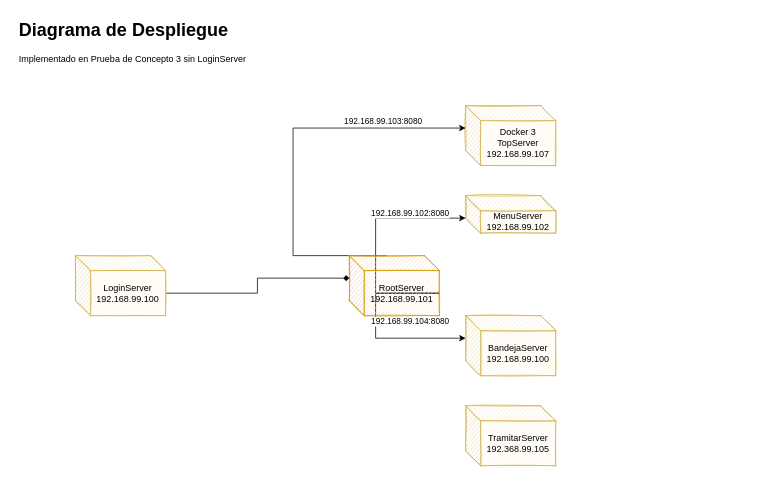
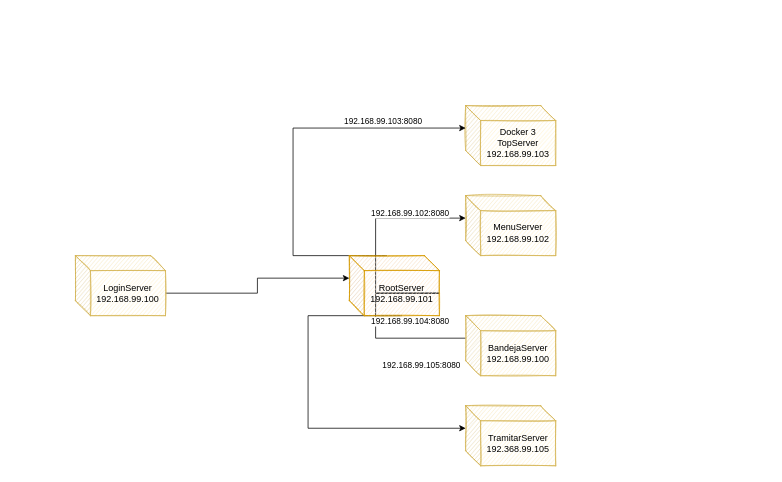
- <mxCell id="15" value="&lt;h1&gt;Diagrama de Despliegue&lt;/h1&gt;&lt;p&gt;Implementado en Prueba de Concepto 3 sin LoginServer&lt;/p&gt;" style="text;html=1;strokeColor=none;fillColor=none;spacing=5;spacingTop=-20;whiteSpace=wrap;overflow=hidden;rounded=0;" parent="1" vertex="1"><mxGeometry x="20" y="20" width="1000" height="80" as="geometry" /></mxCell>
- <mxCell id="3" value="Docker 3&lt;br&gt;TopServer&lt;br&gt;192.168.99.107" style="shape=cube;whiteSpace=wrap;html=1;boundedLbl=1;backgroundOutline=1;darkOpacity=0.05;darkOpacity2=0.1;sketch=1;fillColor=#fff2cc;strokeColor=#d6b656;" parent="1" vertex="1"><mxGeometry x="620" y="140" width="120" height="80" as="geometry" /></mxCell>
+ <mxCell id="3" value="Docker 3&lt;br&gt;TopServer&lt;br&gt;192.168.99.103" style="shape=cube;whiteSpace=wrap;html=1;boundedLbl=1;backgroundOutline=1;darkOpacity=0.05;darkOpacity2=0.1;sketch=1;fillColor=#fff2cc;strokeColor=#d6b656;" parent="1" vertex="1"><mxGeometry x="620" y="140" width="120" height="80" as="geometry" /></mxCell>
- <mxCell id="2" value="MenuServer&lt;br&gt;192.168.99.102" style="shape=cube;whiteSpace=wrap;html=1;boundedLbl=1;backgroundOutline=1;darkOpacity=0.05;darkOpacity2=0.1;sketch=1;fillColor=#fff2cc;strokeColor=#d6b656;" parent="1" vertex="1"><mxGeometry x="620" y="260" width="120" height="50" as="geometry" /></mxCell>
+ <mxCell id="2" value="MenuServer&lt;br&gt;192.168.99.102" style="shape=cube;whiteSpace=wrap;html=1;boundedLbl=1;backgroundOutline=1;darkOpacity=0.05;darkOpacity2=0.1;sketch=1;fillColor=#fff2cc;strokeColor=#d6b656;" parent="1" vertex="1"><mxGeometry x="620" y="260" width="120" height="80" as="geometry" /></mxCell>
- <mxCell id="16" style="edgeStyle=orthogonalEdgeStyle;rounded=0;orthogonalLoop=1;jettySize=auto;html=1;exitX=0;exitY=0;exitDx=120;exitDy=50;exitPerimeter=0;entryX=0;entryY=0;entryDx=0;entryDy=30;entryPerimeter=0;endArrow=diamond;" edge="1" parent="1" source="17" target="12"><mxGeometry relative="1" as="geometry" /></mxCell>
+ <mxCell id="16" style="edgeStyle=orthogonalEdgeStyle;rounded=0;orthogonalLoop=1;jettySize=auto;html=1;exitX=0;exitY=0;exitDx=120;exitDy=50;exitPerimeter=0;entryX=0;entryY=0;entryDx=0;entryDy=30;entryPerimeter=0;" edge="1" parent="1" source="17" target="12"><mxGeometry relative="1" as="geometry" /></mxCell>
- <mxCell id="8" style="edgeStyle=orthogonalEdgeStyle;rounded=0;orthogonalLoop=1;jettySize=auto;html=1;exitX=0;exitY=0;exitDx=120;exitDy=50;exitPerimeter=0;entryX=0;entryY=0;entryDx=0;entryDy=30;entryPerimeter=0;" parent="1" source="12" target="14" edge="1"><mxGeometry relative="1" as="geometry"><Array as="points"><mxPoint x="500" y="390" /><mxPoint x="500" y="450" /></Array></mxGeometry></mxCell>
+ <mxCell id="8" style="edgeStyle=orthogonalEdgeStyle;rounded=0;orthogonalLoop=1;jettySize=auto;html=1;exitX=0;exitY=0;exitDx=120;exitDy=50;exitPerimeter=0;entryX=0;entryY=0;entryDx=0;entryDy=30;entryPerimeter=0;endArrow=none;" parent="1" source="12" target="14" edge="1"><mxGeometry relative="1" as="geometry"><Array as="points"><mxPoint x="500" y="390" /><mxPoint x="500" y="450" /></Array></mxGeometry></mxCell>
+ <mxCell id="6" style="edgeStyle=orthogonalEdgeStyle;rounded=0;orthogonalLoop=1;jettySize=auto;html=1;exitX=0;exitY=0;exitDx=70;exitDy=80;exitPerimeter=0;entryX=0;entryY=0;entryDx=0;entryDy=30;entryPerimeter=0;" parent="1" source="12" target="13" edge="1"><mxGeometry relative="1" as="geometry"><Array as="points"><mxPoint x="410" y="570" /></Array></mxGeometry></mxCell>
+ <mxCell id="7" value="192.168.99.105:8080" style="edgeLabel;html=1;align=center;verticalAlign=middle;resizable=0;points=[];" parent="6" vertex="1" connectable="0"><mxGeometry x="-0.186" y="3" relative="1" as="geometry"><mxPoint x="147" y="-7" as="offset" /></mxGeometry></mxCell>
